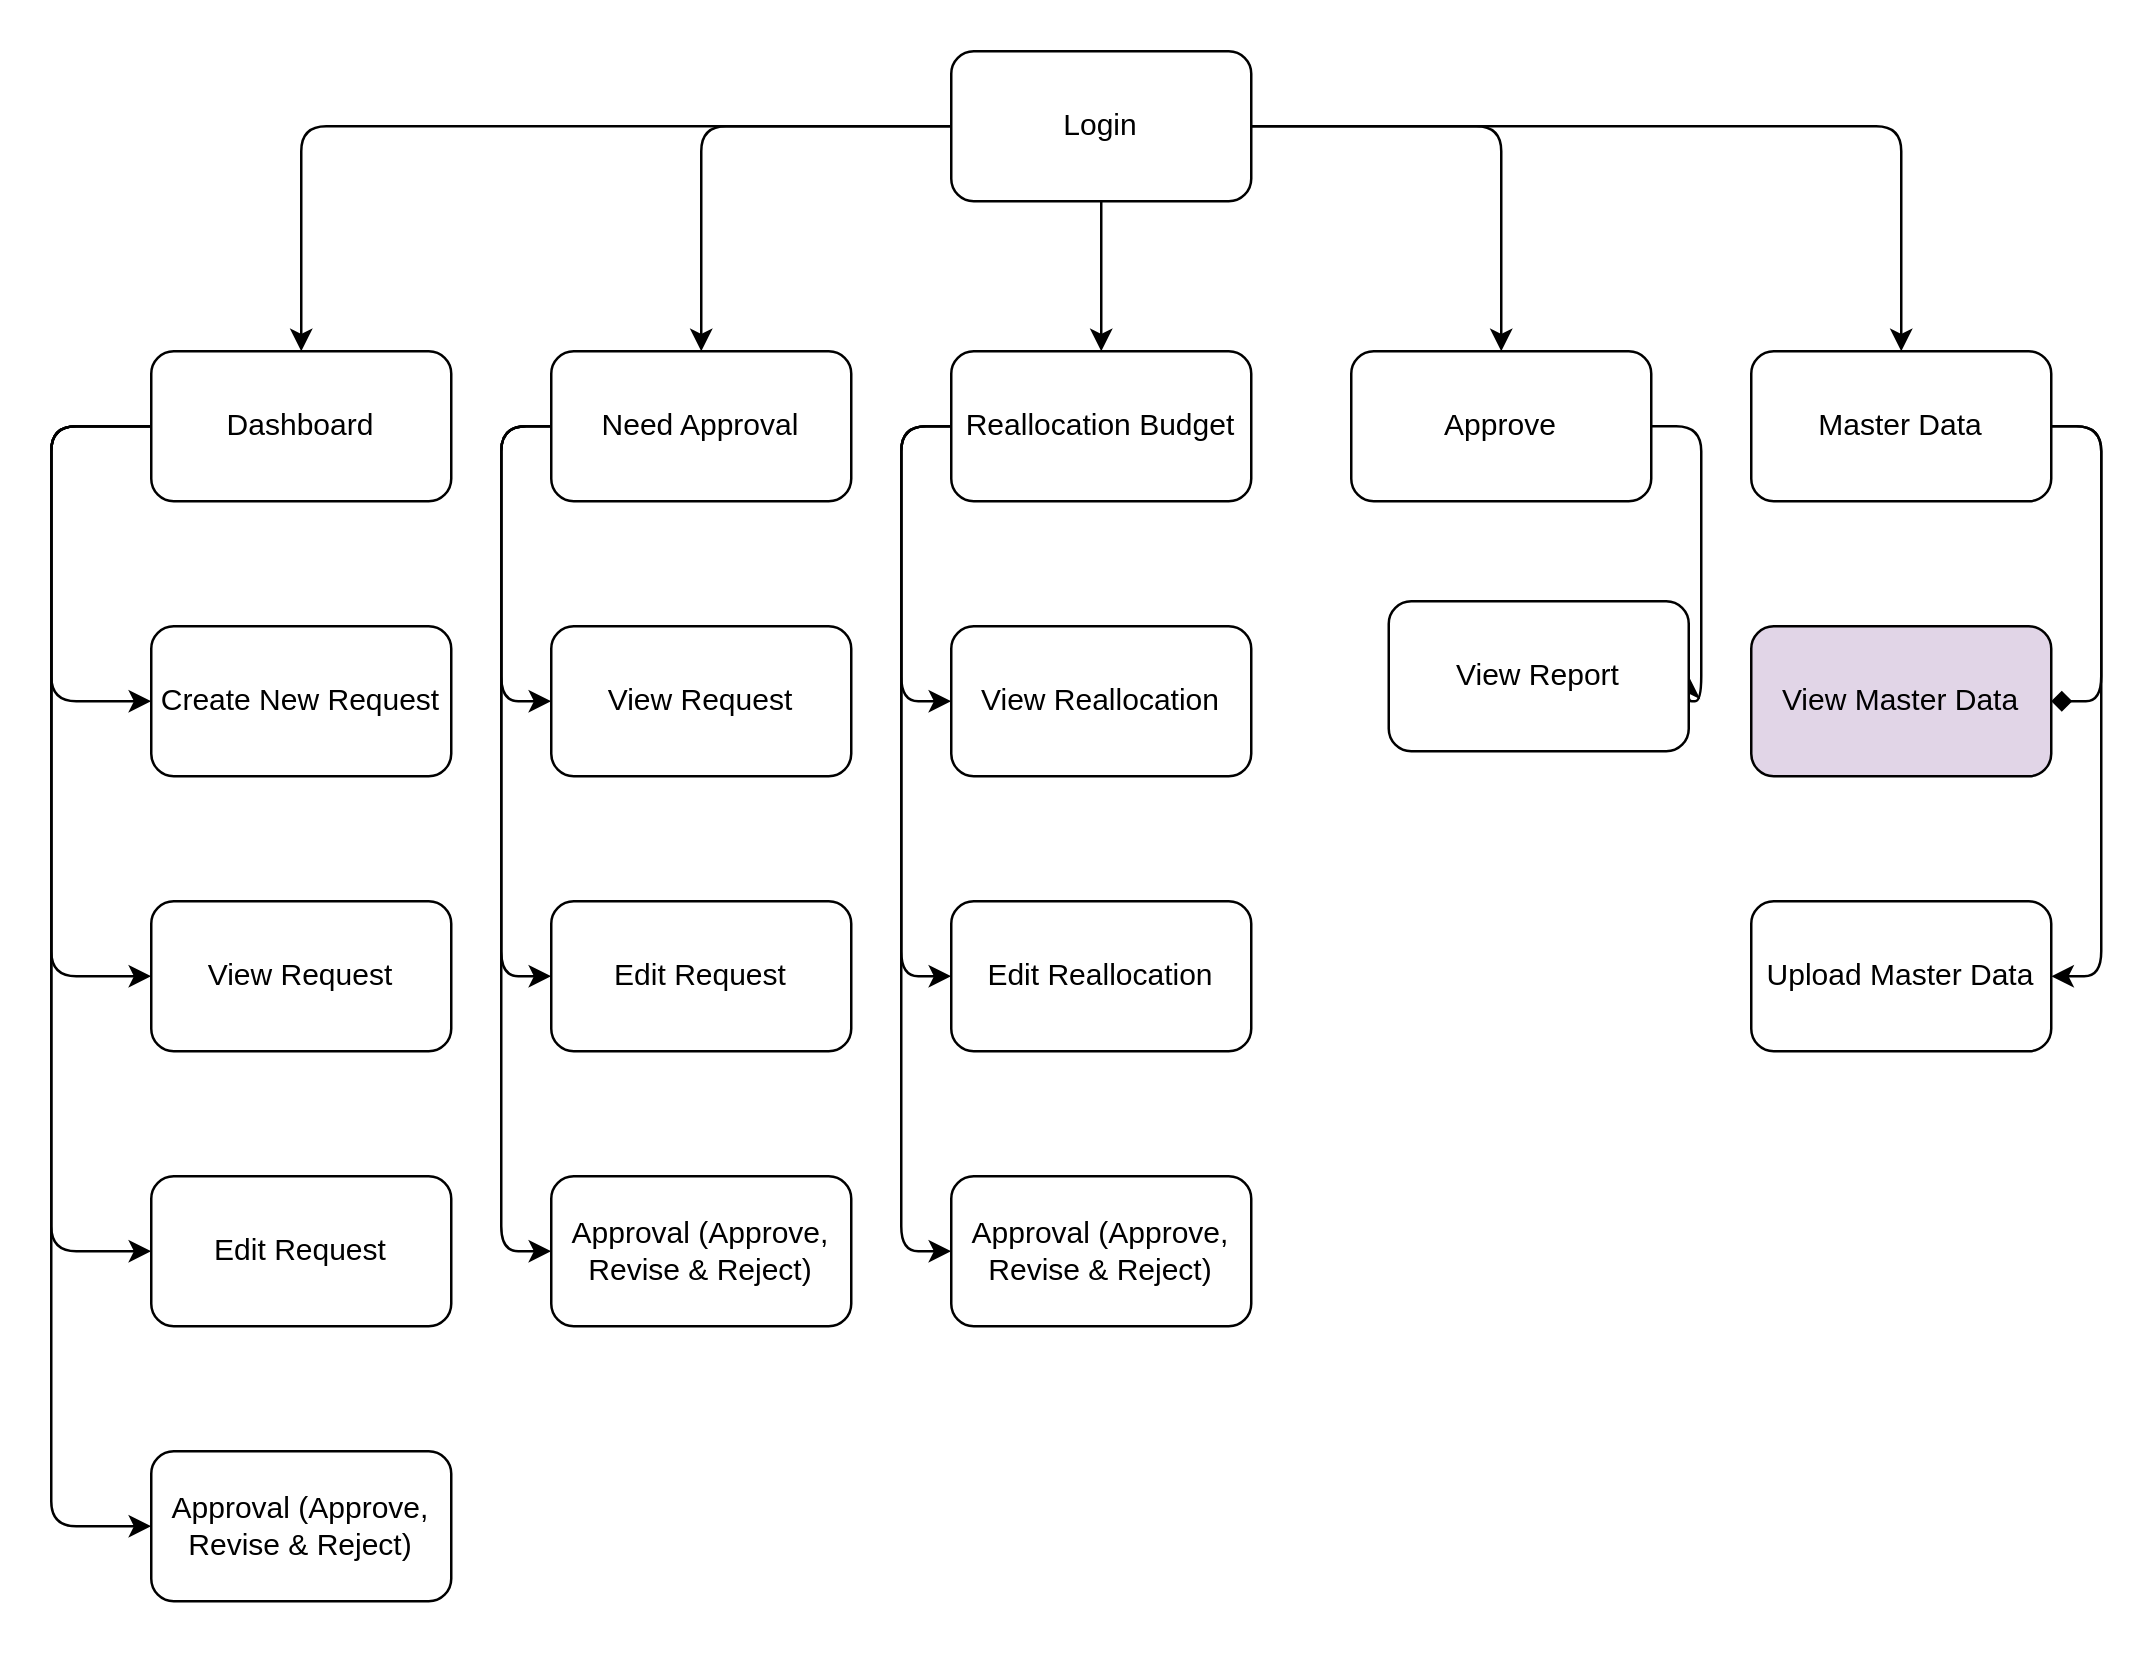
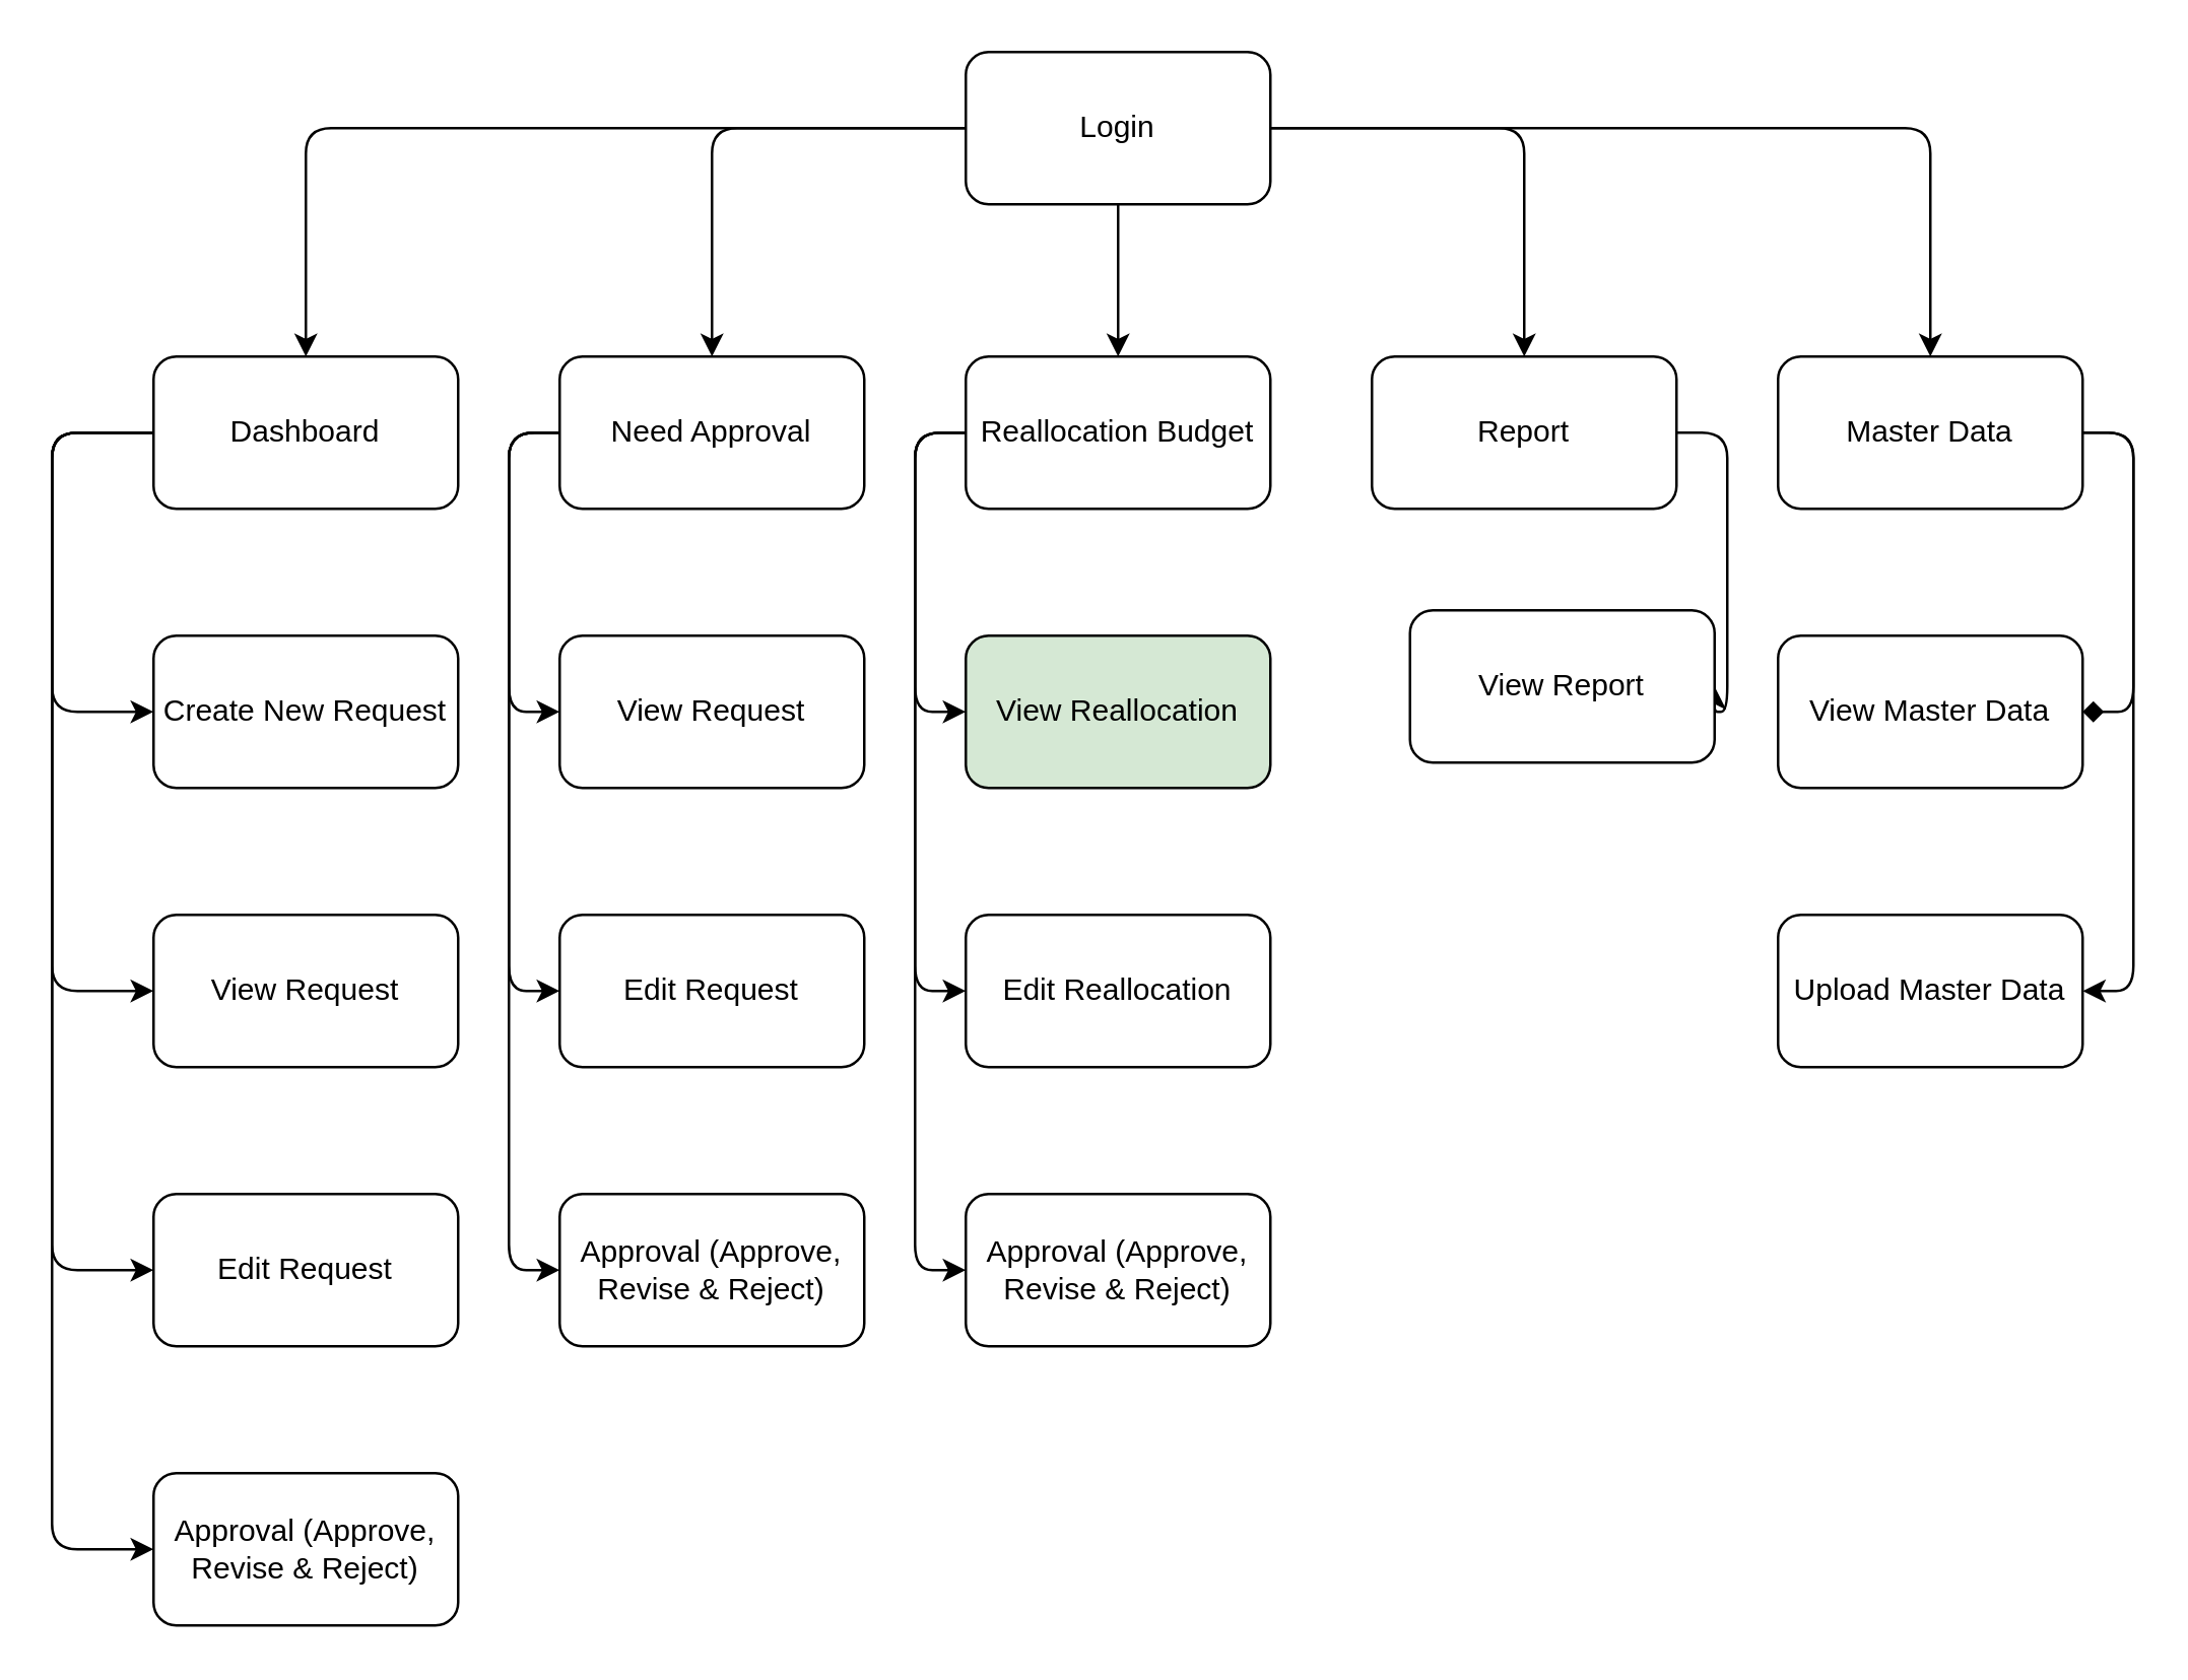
- <mxCell id="27" value="Approve" style="rounded=1;whiteSpace=wrap;html=1;" vertex="1" parent="1"><mxGeometry x="540" y="140" width="120" height="60" as="geometry" /></mxCell>
+ <mxCell id="27" value="Report" style="rounded=1;whiteSpace=wrap;html=1;" vertex="1" parent="1"><mxGeometry x="540" y="140" width="120" height="60" as="geometry" /></mxCell>
- <mxCell id="38" value="View Reallocation" style="rounded=1;whiteSpace=wrap;html=1;" vertex="1" parent="1"><mxGeometry x="380" y="250" width="120" height="60" as="geometry" /></mxCell>
+ <mxCell id="38" value="View Reallocation" style="rounded=1;whiteSpace=wrap;html=1;fillColor=#d5e8d4;" vertex="1" parent="1"><mxGeometry x="380" y="250" width="120" height="60" as="geometry" /></mxCell>
- <mxCell id="42" value="View Master Data" style="rounded=1;whiteSpace=wrap;html=1;fillColor=#e1d5e7;" vertex="1" parent="1"><mxGeometry x="700" y="250" width="120" height="60" as="geometry" /></mxCell>
+ <mxCell id="42" value="View Master Data" style="rounded=1;whiteSpace=wrap;html=1;" vertex="1" parent="1"><mxGeometry x="700" y="250" width="120" height="60" as="geometry" /></mxCell>
